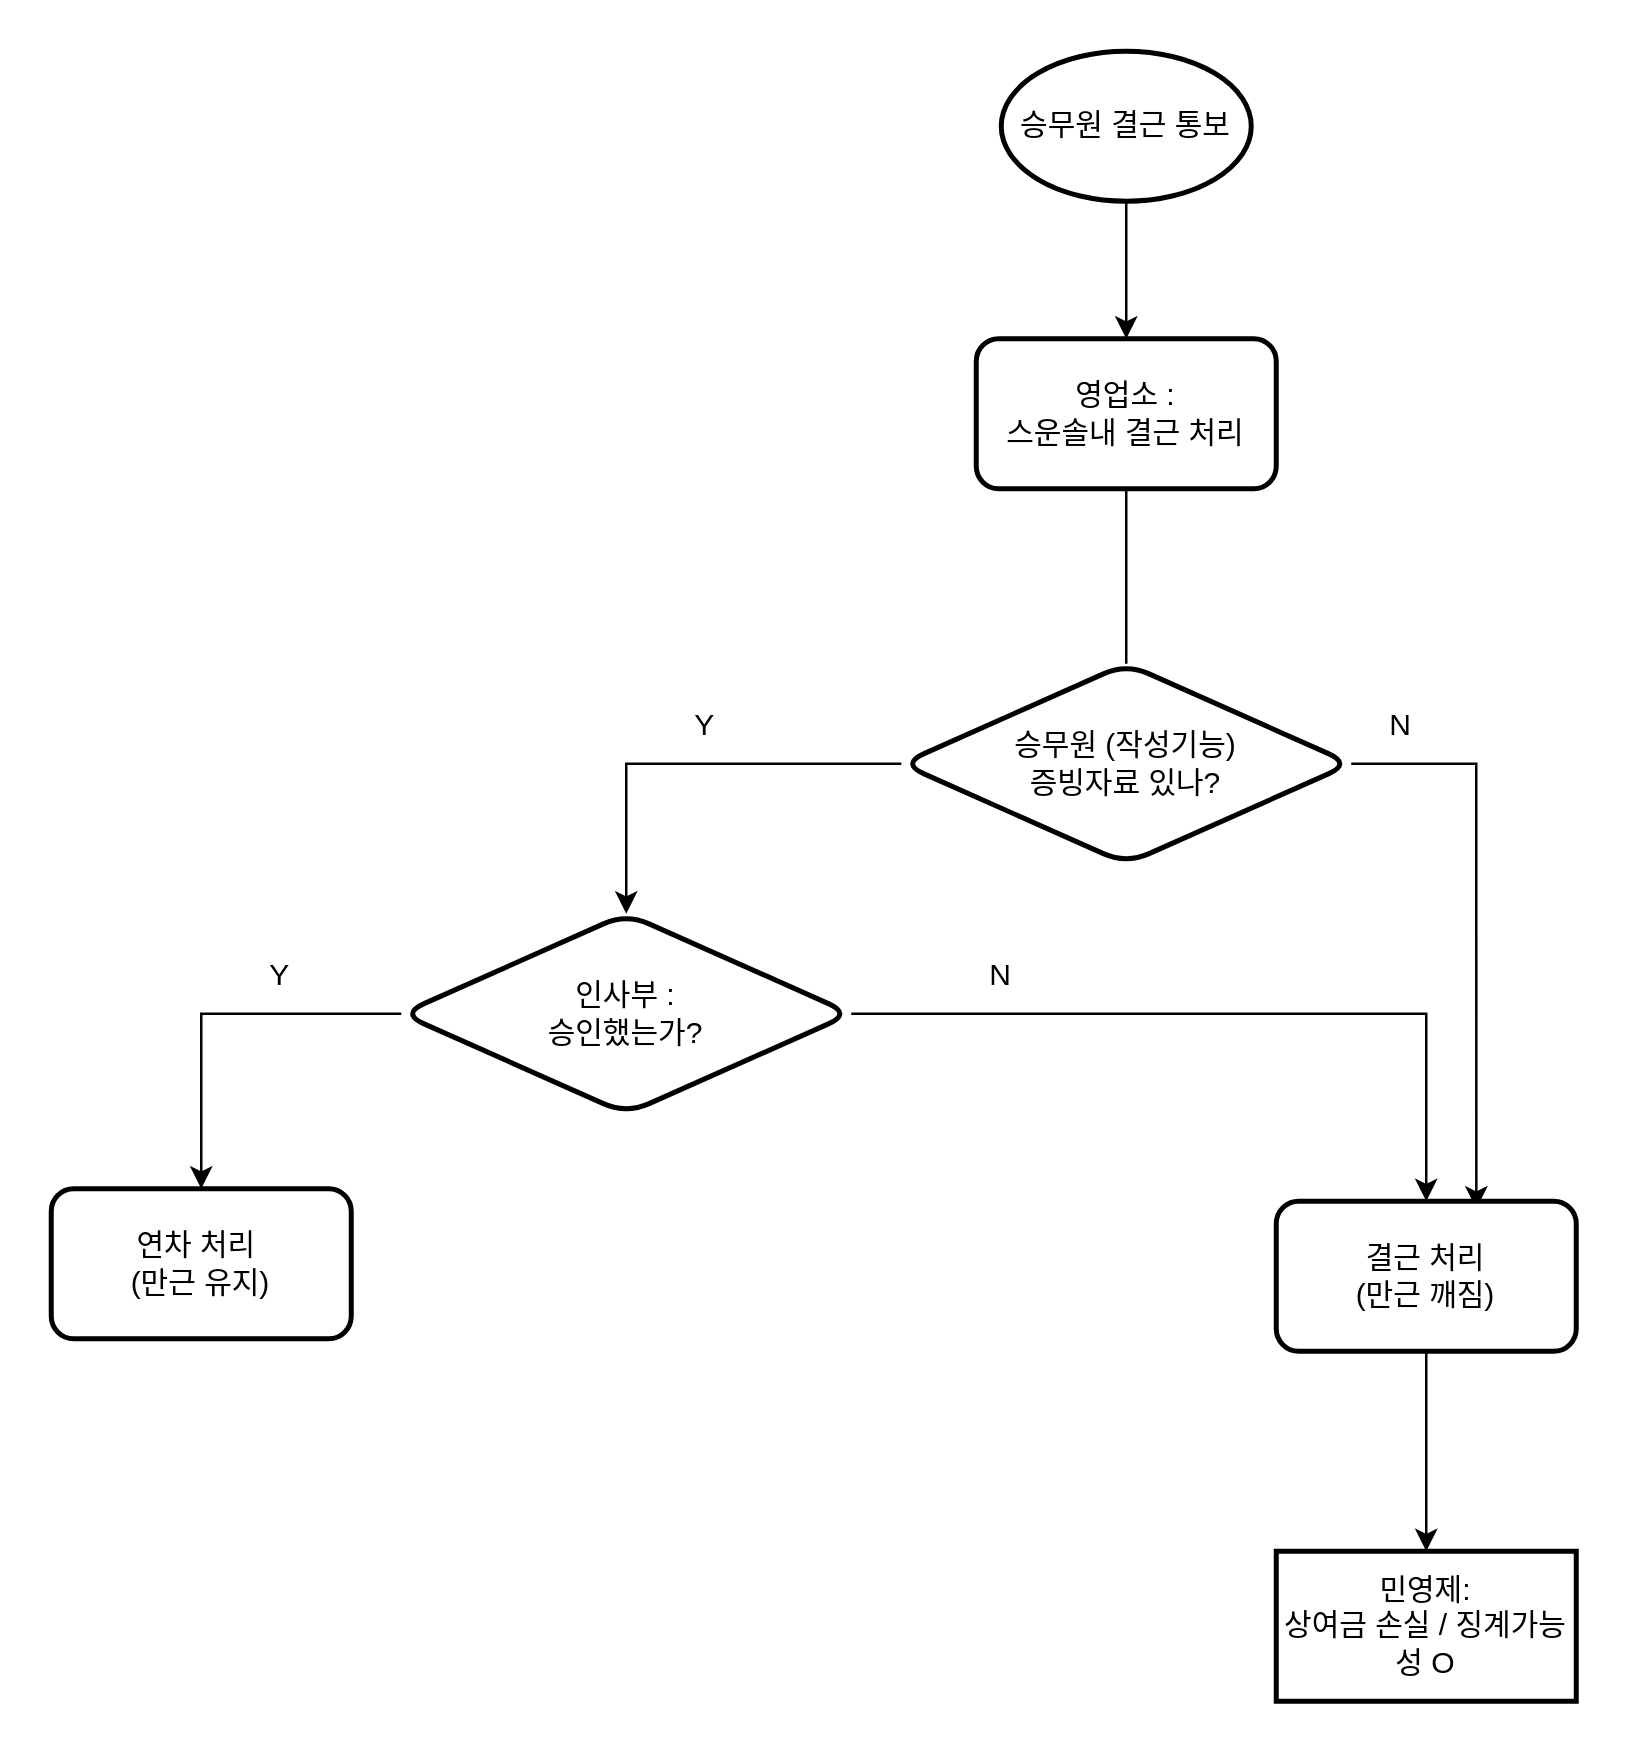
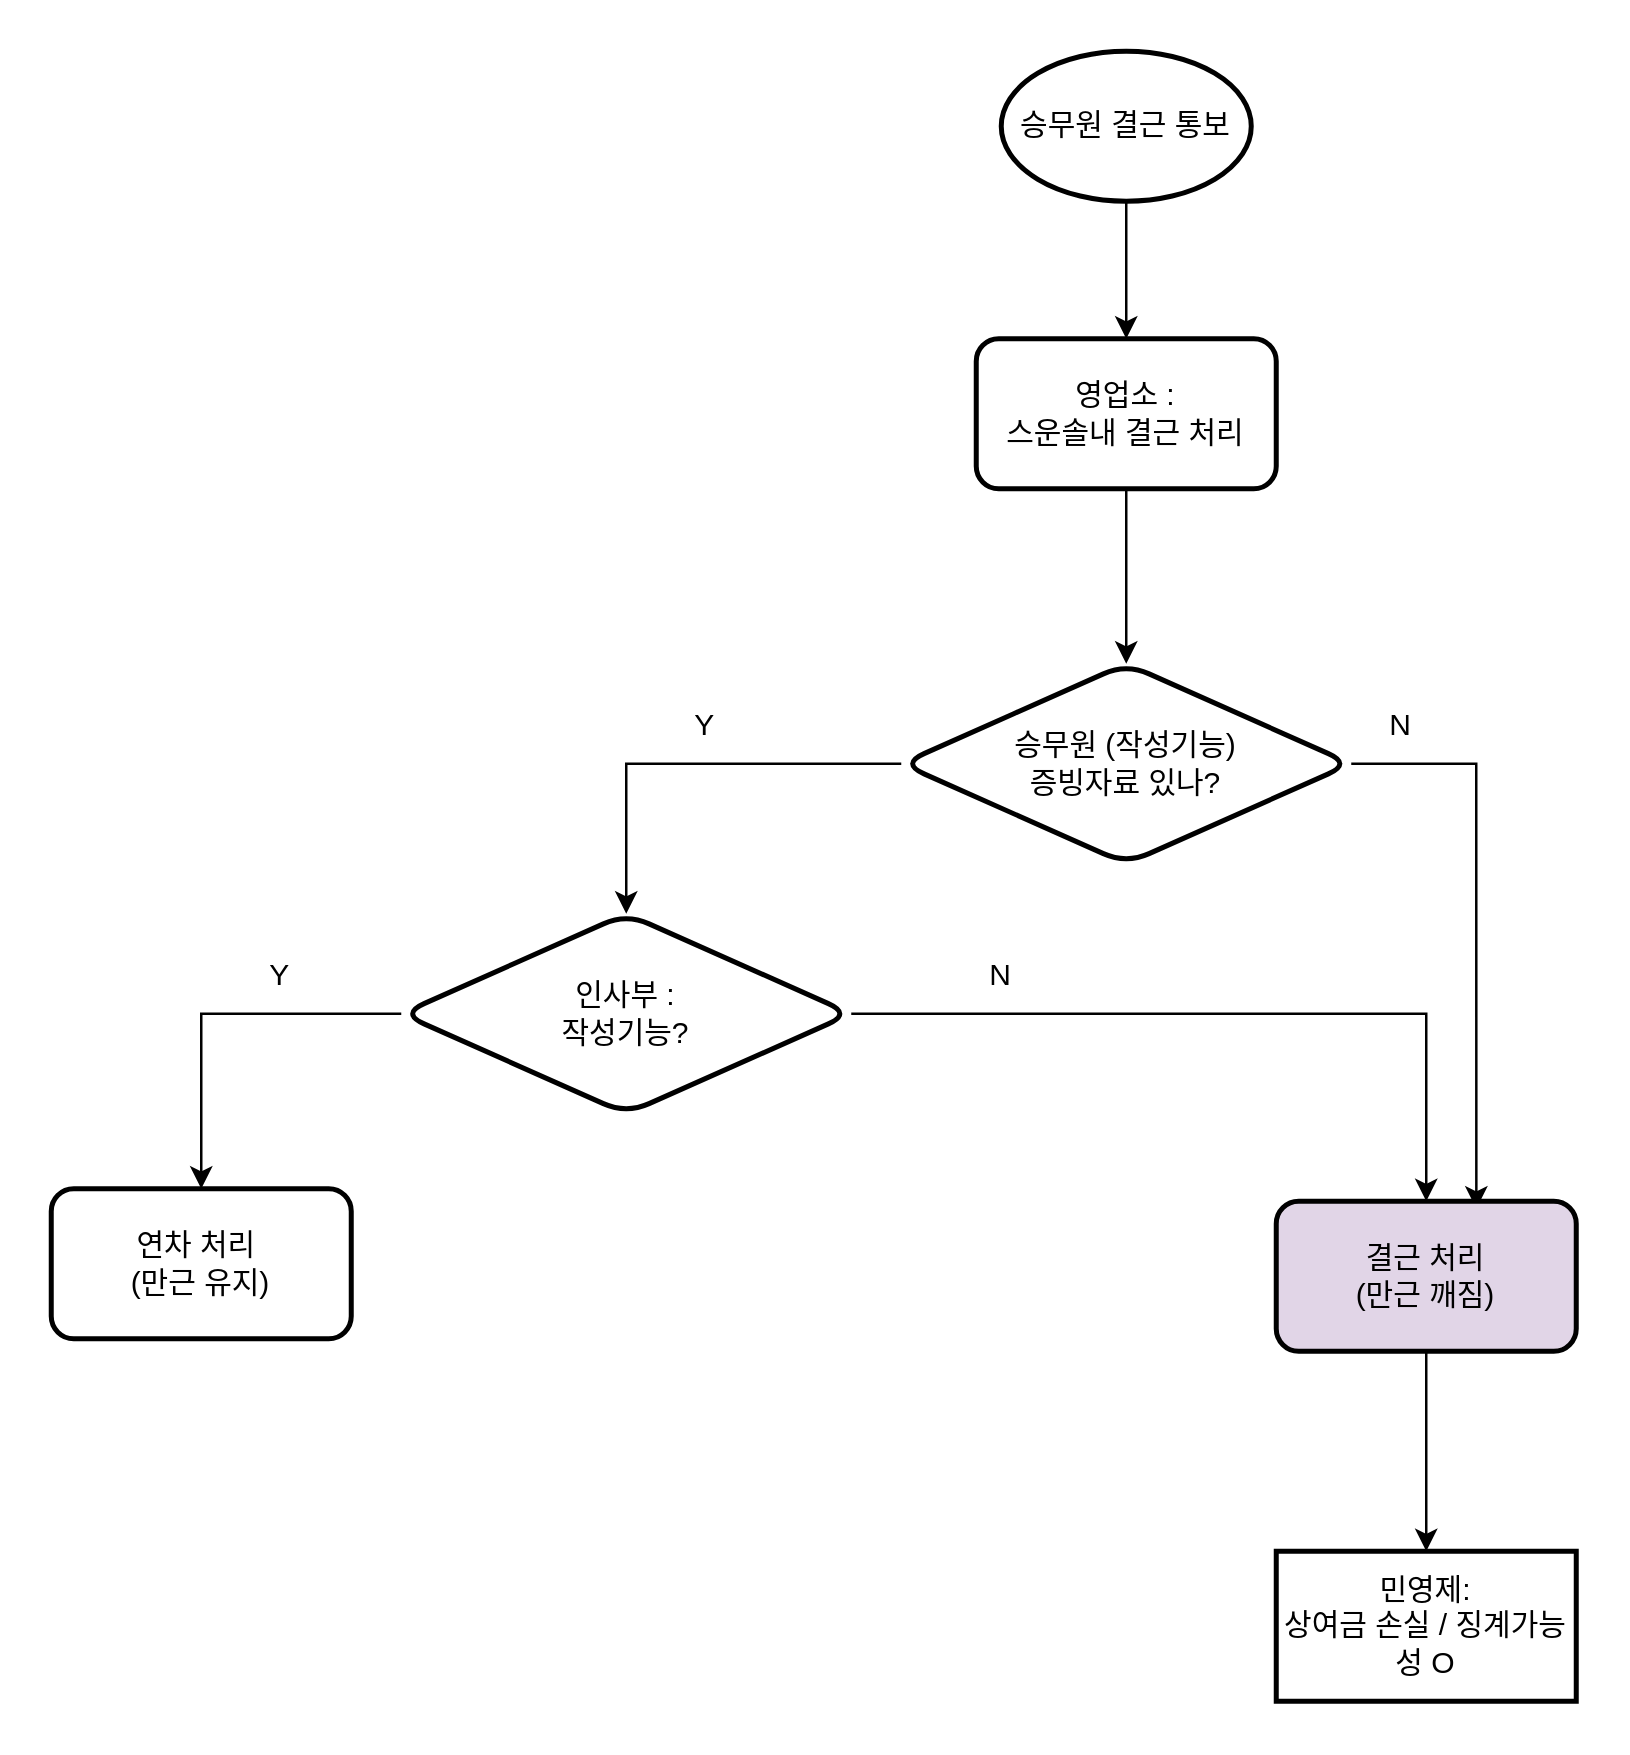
- <mxCell id="4" value="" style="edgeStyle=orthogonalEdgeStyle;rounded=0;orthogonalLoop=1;jettySize=auto;html=1;endArrow=none;" edge="1" parent="1" source="5" target="8"><mxGeometry relative="1" as="geometry" /></mxCell>
+ <mxCell id="4" value="" style="edgeStyle=orthogonalEdgeStyle;rounded=0;orthogonalLoop=1;jettySize=auto;html=1;" edge="1" parent="1" source="5" target="8"><mxGeometry relative="1" as="geometry" /></mxCell>
- <mxCell id="11" value="인사부 :&lt;br&gt;승인했는가?" style="rhombus;whiteSpace=wrap;html=1;rounded=1;strokeWidth=2;" vertex="1" parent="1"><mxGeometry x="160" y="365" width="180" height="80" as="geometry" /></mxCell>
+ <mxCell id="11" value="인사부 :&lt;br&gt;작성기능?" style="rhombus;whiteSpace=wrap;html=1;rounded=1;strokeWidth=2;" vertex="1" parent="1"><mxGeometry x="160" y="365" width="180" height="80" as="geometry" /></mxCell>
- <mxCell id="14" value="결근 처리&lt;br&gt;(만근 깨짐)" style="whiteSpace=wrap;html=1;rounded=1;strokeWidth=2;" vertex="1" parent="1"><mxGeometry x="510" y="480" width="120" height="60" as="geometry" /></mxCell>
+ <mxCell id="14" value="결근 처리&lt;br&gt;(만근 깨짐)" style="whiteSpace=wrap;html=1;rounded=1;strokeWidth=2;fillColor=#e1d5e7;" vertex="1" parent="1"><mxGeometry x="510" y="480" width="120" height="60" as="geometry" /></mxCell>
